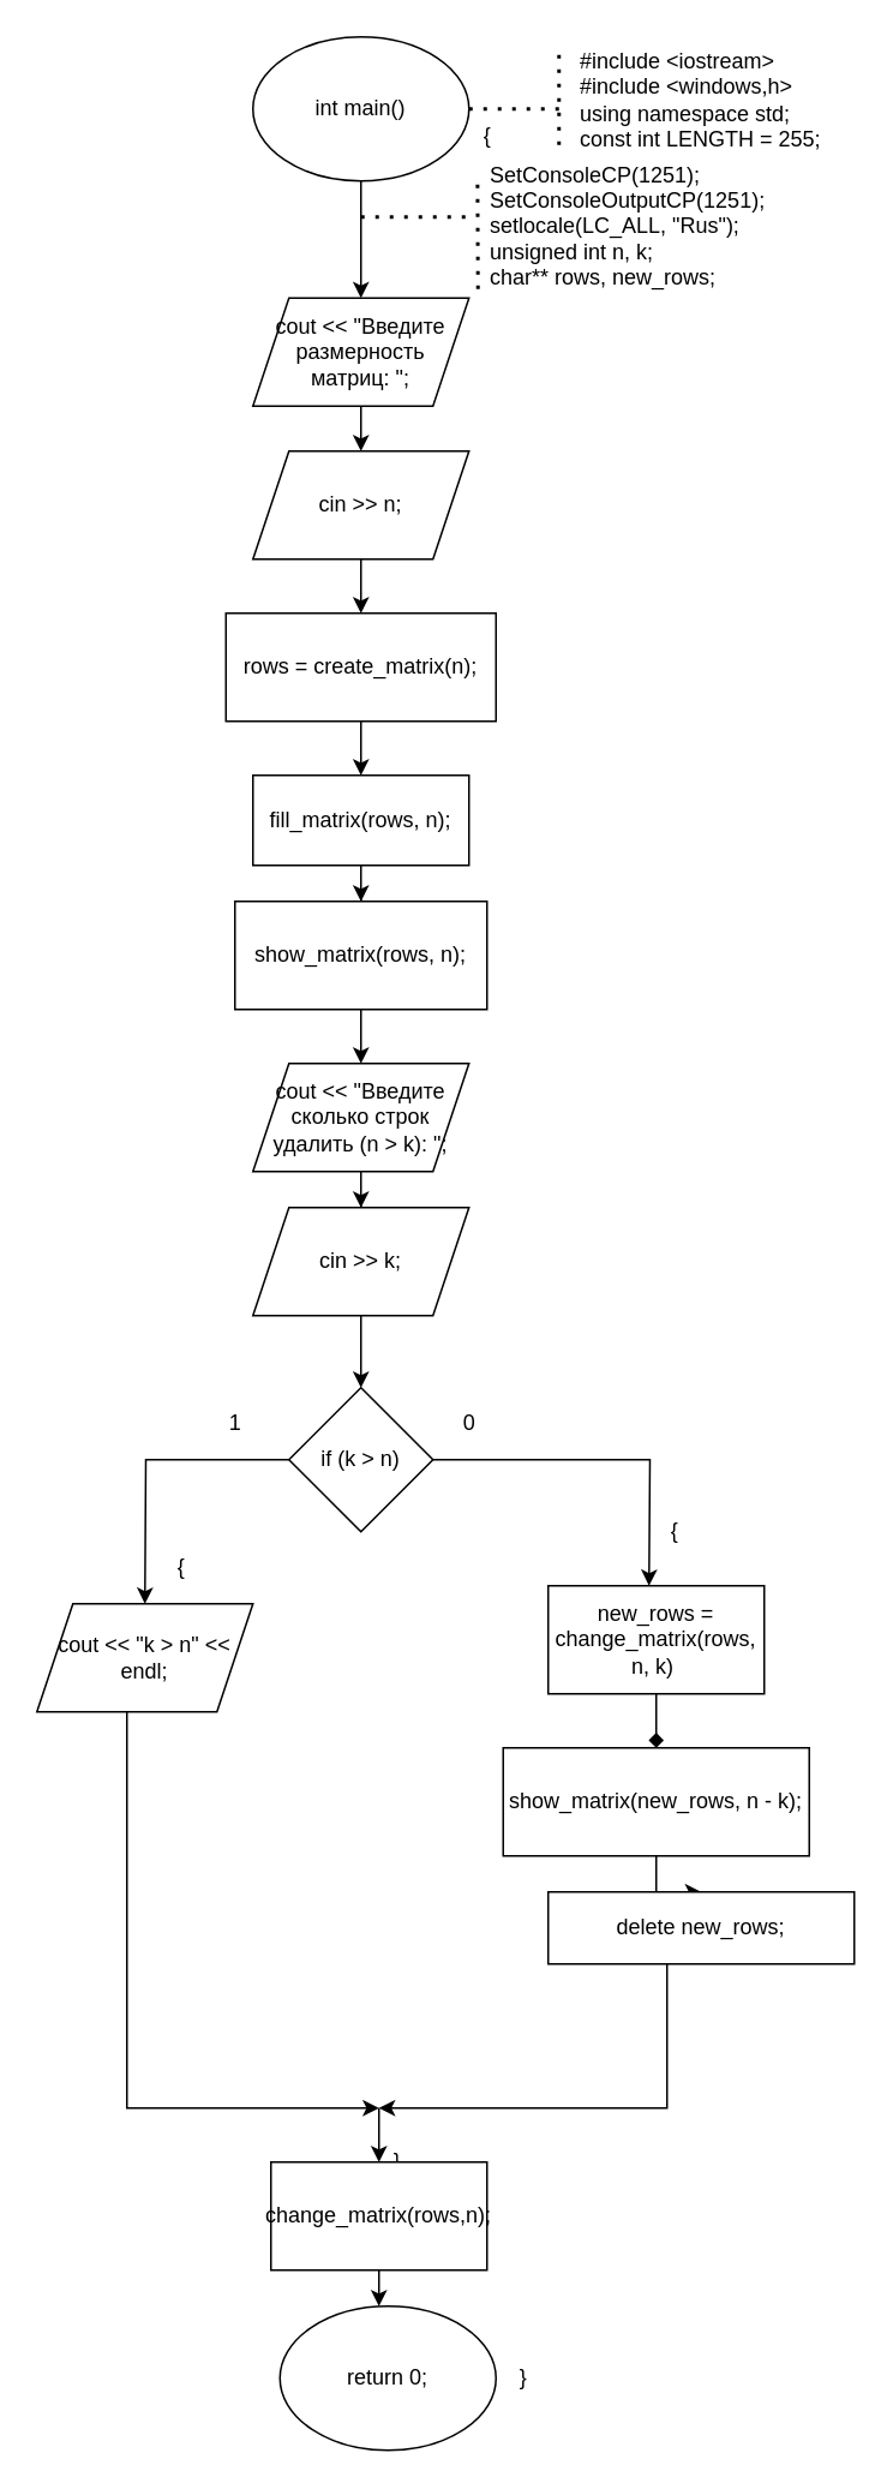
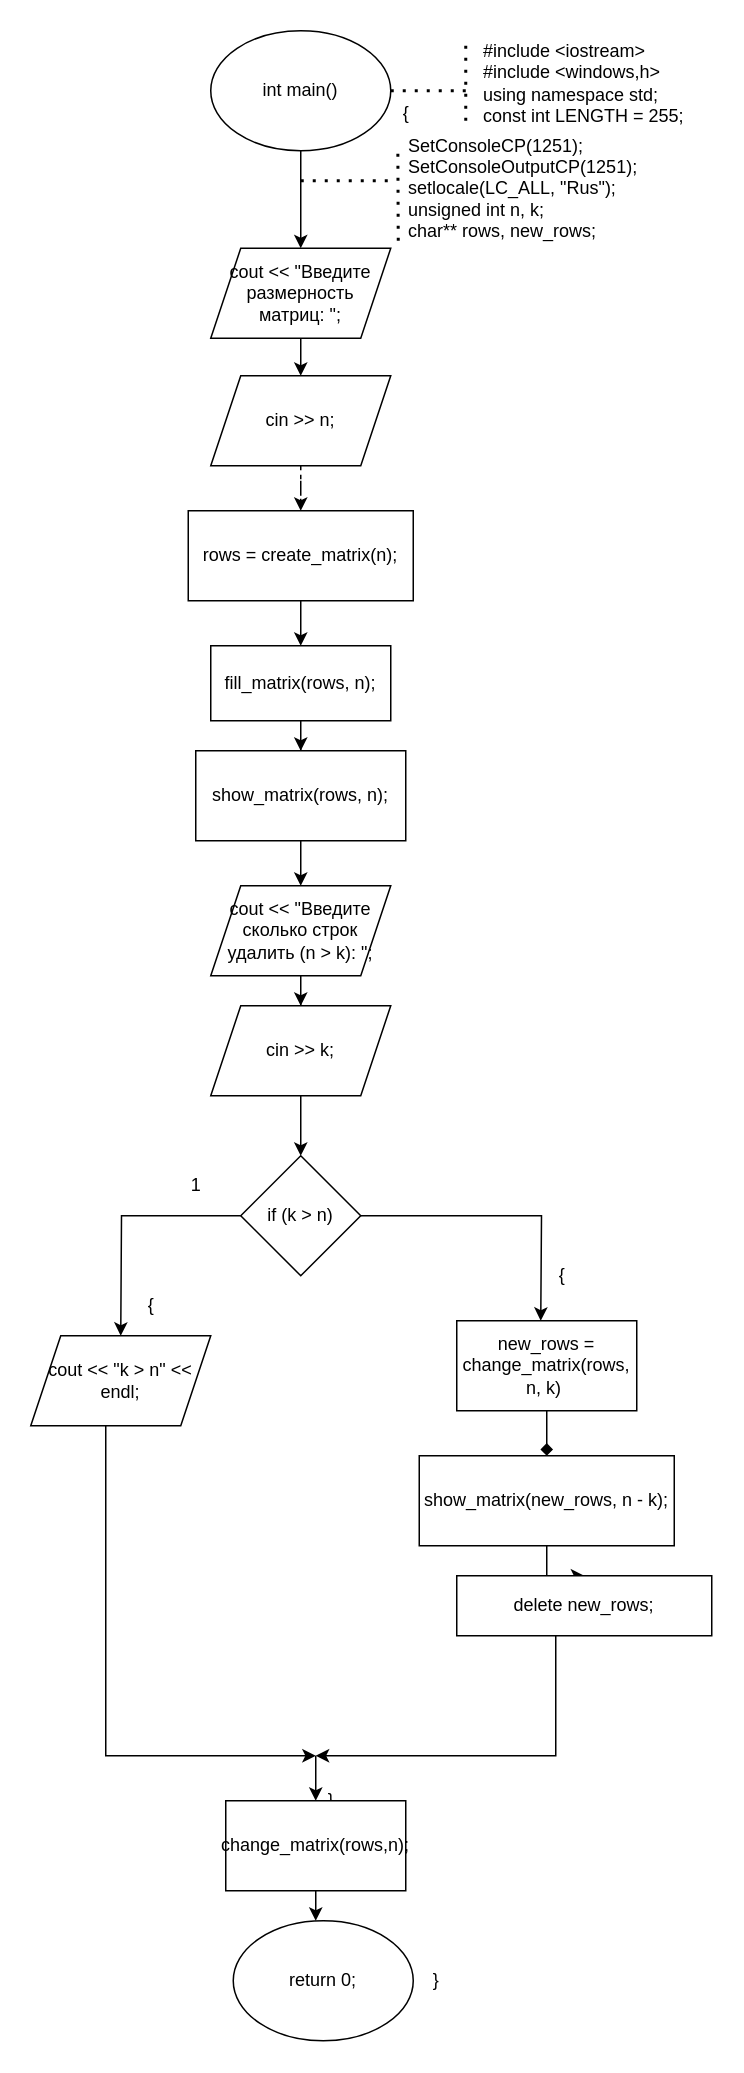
- <mxCell id="12" style="edgeStyle=orthogonalEdgeStyle;rounded=0;orthogonalLoop=1;jettySize=auto;html=1;" parent="1" source="13" target="15" edge="1"><mxGeometry relative="1" as="geometry"><mxPoint x="200" y="340" as="targetPoint" /></mxGeometry></mxCell>
+ <mxCell id="12" style="edgeStyle=orthogonalEdgeStyle;rounded=0;orthogonalLoop=1;jettySize=auto;html=1;dashed=1;" parent="1" source="13" target="15" edge="1"><mxGeometry relative="1" as="geometry"><mxPoint x="200" y="340" as="targetPoint" /></mxGeometry></mxCell>
- <mxCell id="30" value="0" style="text;html=1;align=center;verticalAlign=middle;resizable=0;points=[];autosize=1;" parent="1" vertex="1"><mxGeometry x="250" y="780" width="20" height="20" as="geometry" /></mxCell>
